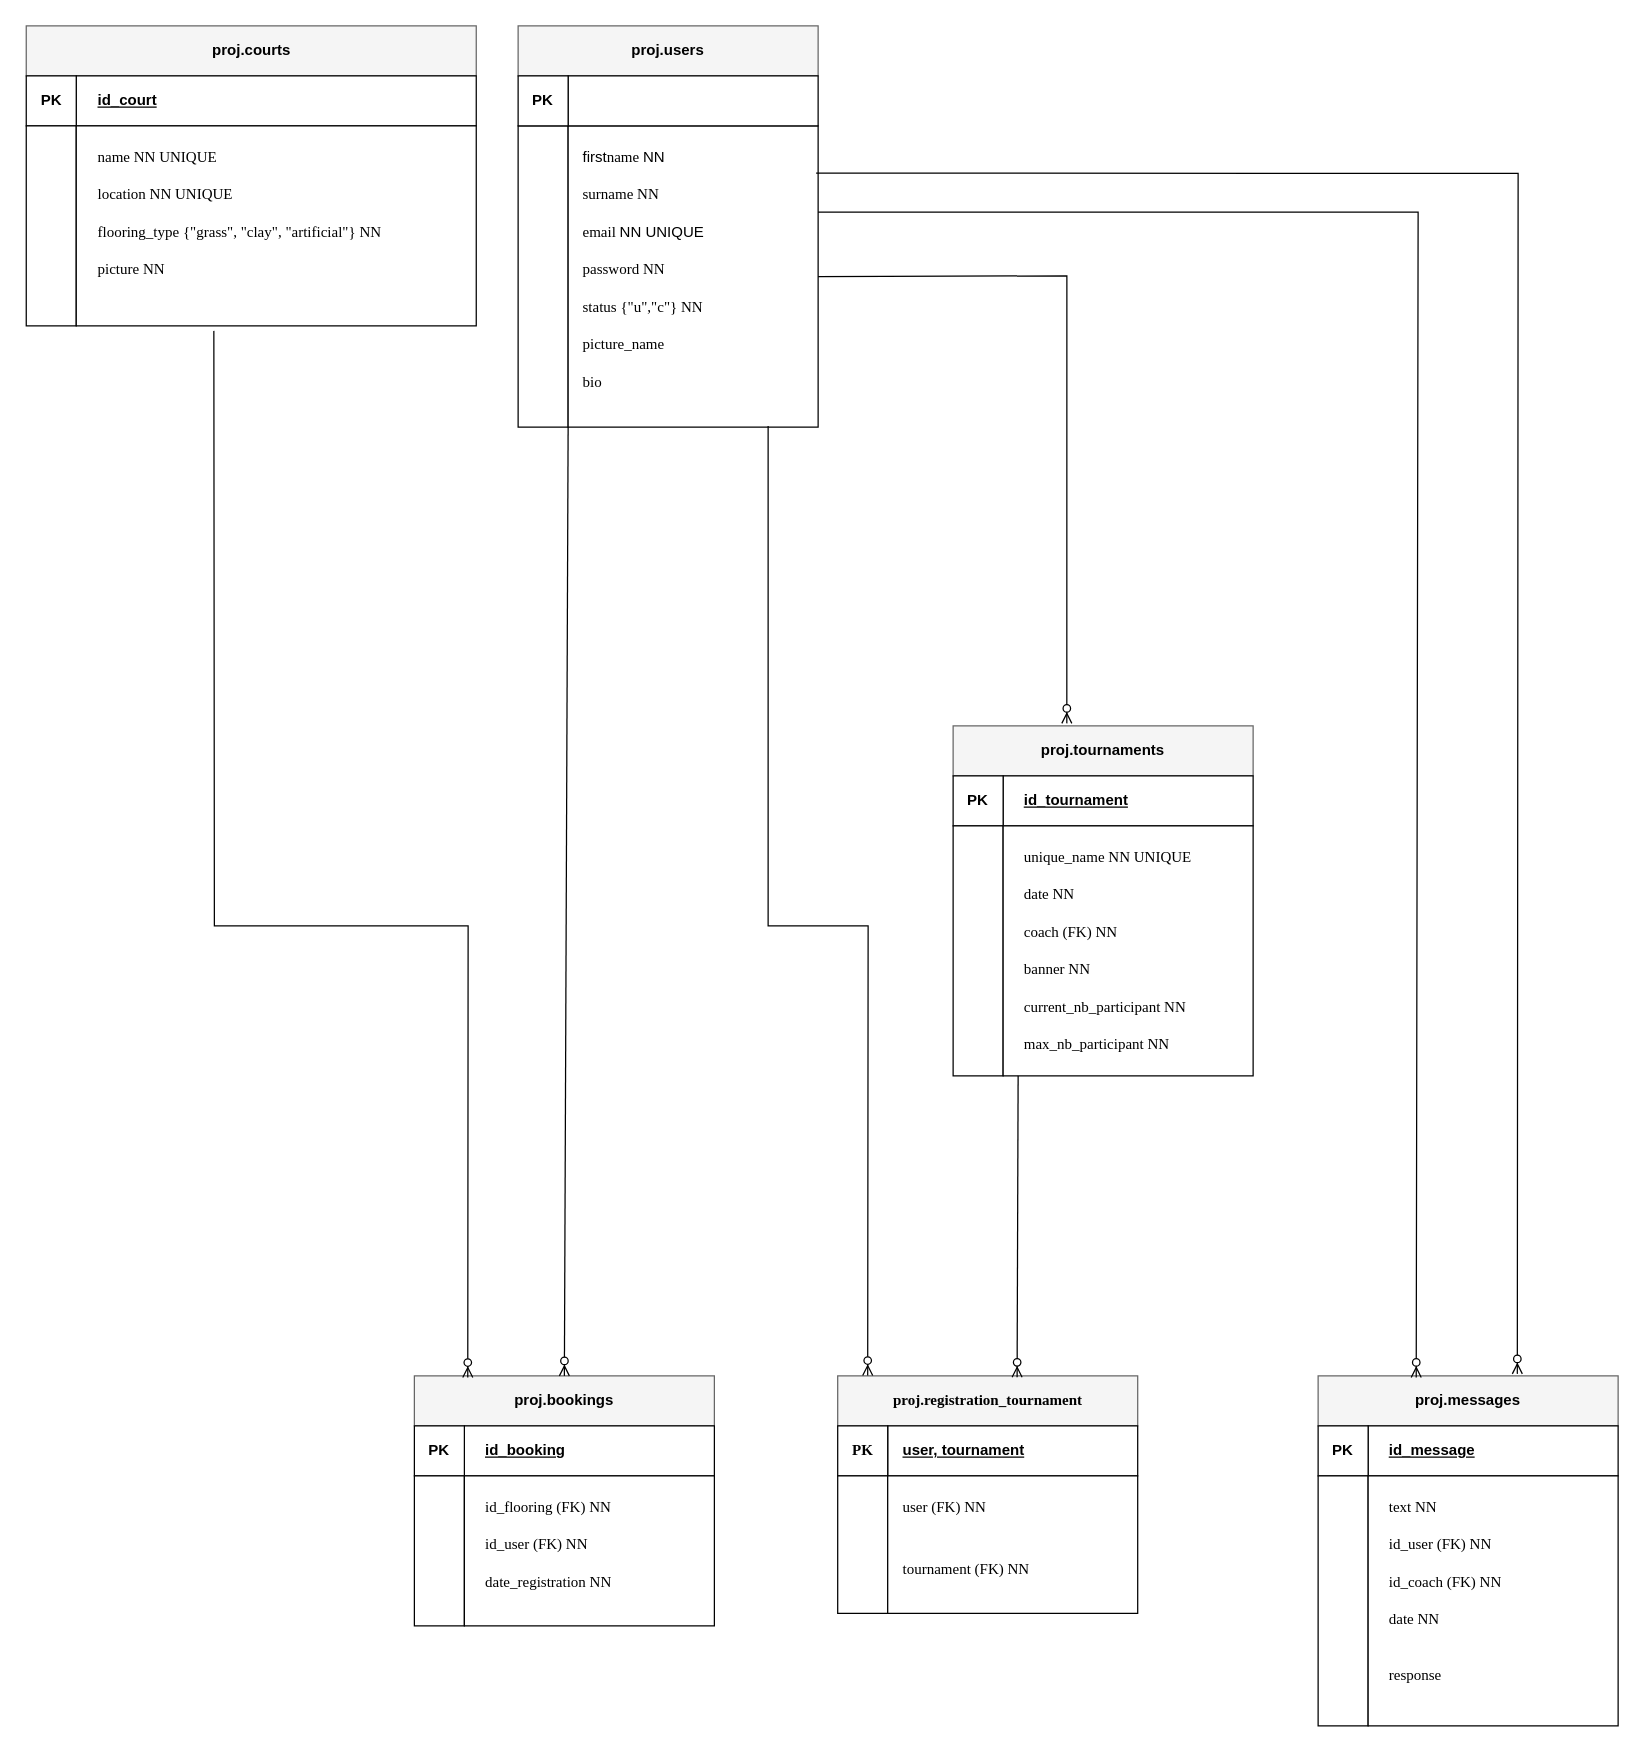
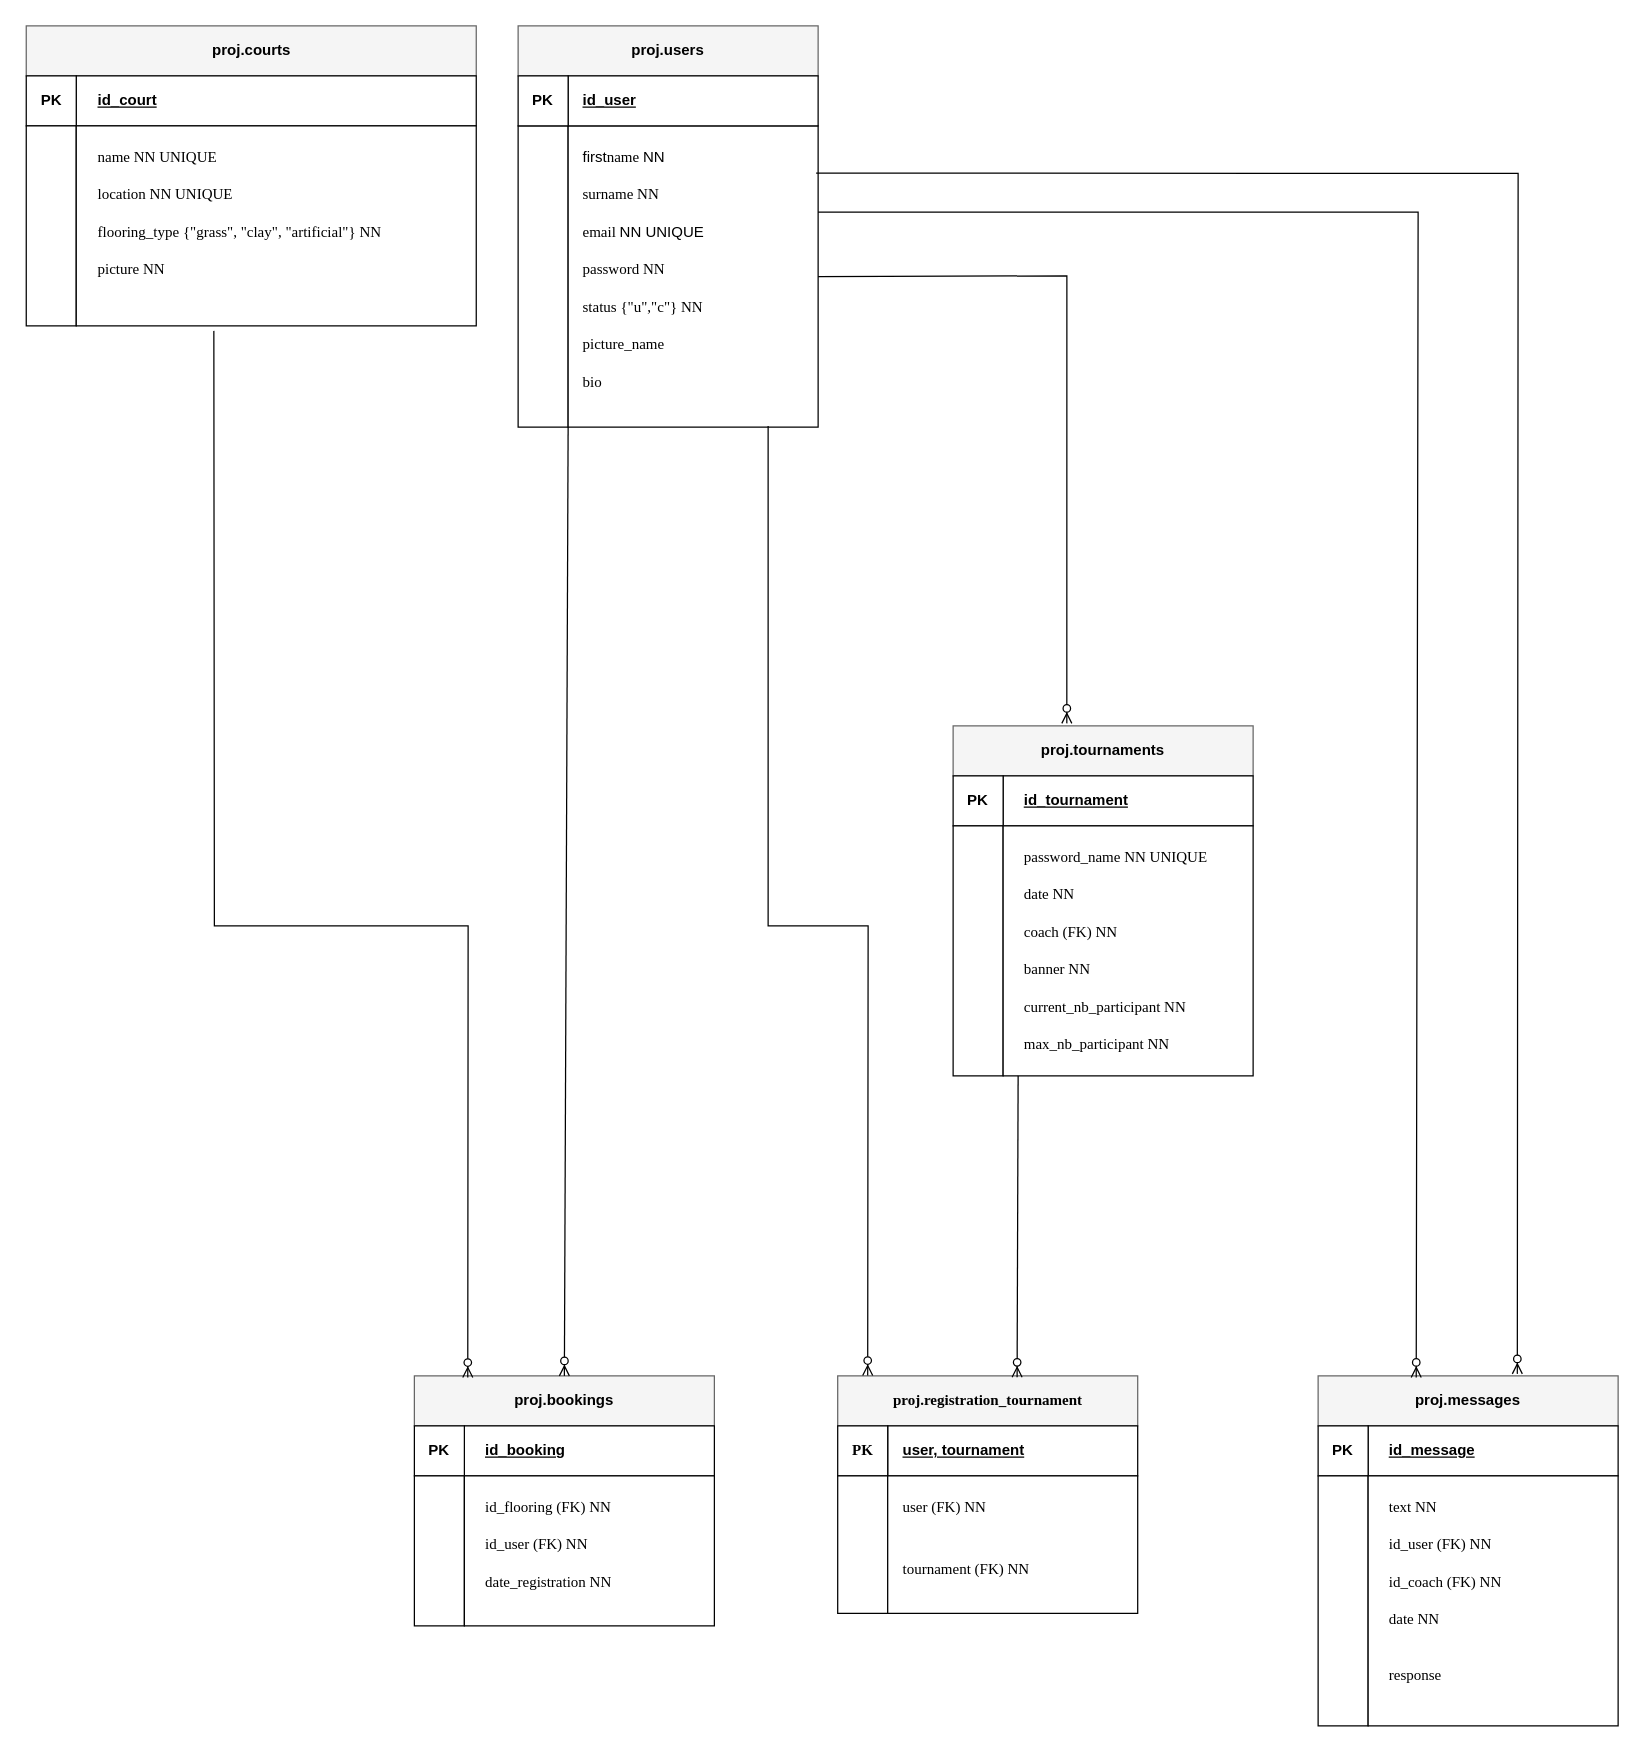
+ <mxCell id="33" value="&lt;b&gt;id_user&lt;/b&gt;" style="text;strokeColor=none;align=left;fillColor=none;html=1;verticalAlign=middle;whiteSpace=wrap;rounded=0;fontStyle=4" parent="29" vertex="1"><mxGeometry x="50" y="45" width="100" height="30" as="geometry" /></mxCell>
- <mxCell id="10" value="unique_name NN UNIQUE" style="text;strokeColor=none;align=left;fillColor=none;html=1;verticalAlign=middle;whiteSpace=wrap;rounded=0;fontFamily=Verdana;" parent="2" vertex="1"><mxGeometry x="55" y="90" width="175" height="30" as="geometry" /></mxCell>
+ <mxCell id="10" value="password_name NN UNIQUE" style="text;strokeColor=none;align=left;fillColor=none;html=1;verticalAlign=middle;whiteSpace=wrap;rounded=0;fontFamily=Verdana;" parent="2" vertex="1"><mxGeometry x="55" y="90" width="175" height="30" as="geometry" /></mxCell>
